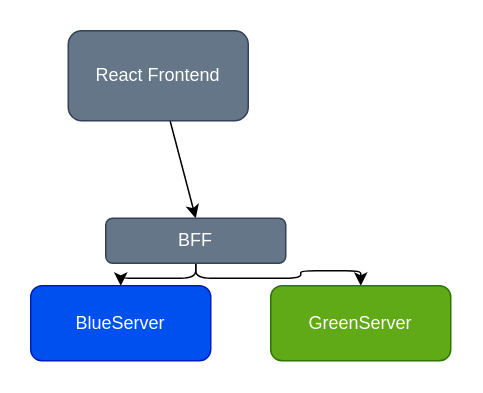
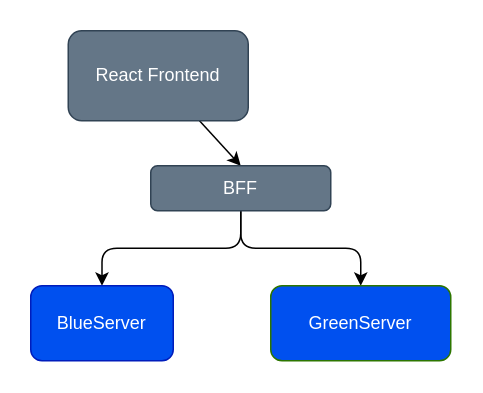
- <mxCell id="6" value="BFF" style="rounded=1;whiteSpace=wrap;html=1;fillColor=#647687;fontColor=#ffffff;strokeColor=#314354;" parent="1" vertex="1"><mxGeometry x="70" y="145" width="120" height="30" as="geometry" /></mxCell>
+ <mxCell id="6" value="BFF" style="rounded=1;whiteSpace=wrap;html=1;fillColor=#647687;fontColor=#ffffff;strokeColor=#314354;" parent="1" vertex="1"><mxGeometry x="100" y="110" width="120" height="30" as="geometry" /></mxCell>
- <mxCell id="7" value="BlueServer" style="rounded=1;whiteSpace=wrap;html=1;fillColor=#0050ef;fontColor=#ffffff;strokeColor=#001DBC;" parent="1" vertex="1"><mxGeometry x="20" y="190" width="120" height="50" as="geometry" /></mxCell>
+ <mxCell id="7" value="BlueServer" style="rounded=1;whiteSpace=wrap;html=1;fillColor=#0050ef;fontColor=#ffffff;strokeColor=#001DBC;" parent="1" vertex="1"><mxGeometry x="20" y="190" width="95" height="50" as="geometry" /></mxCell>
- <mxCell id="8" value="GreenServer" style="rounded=1;whiteSpace=wrap;html=1;fillColor=#60a917;fontColor=#ffffff;strokeColor=#2D7600;" parent="1" vertex="1"><mxGeometry x="180" y="190" width="120" height="50" as="geometry" /></mxCell>
+ <mxCell id="8" value="GreenServer" style="rounded=1;whiteSpace=wrap;html=1;fillColor=#0050ef;fontColor=#ffffff;strokeColor=#2D7600;" parent="1" vertex="1"><mxGeometry x="180" y="190" width="120" height="50" as="geometry" /></mxCell>
